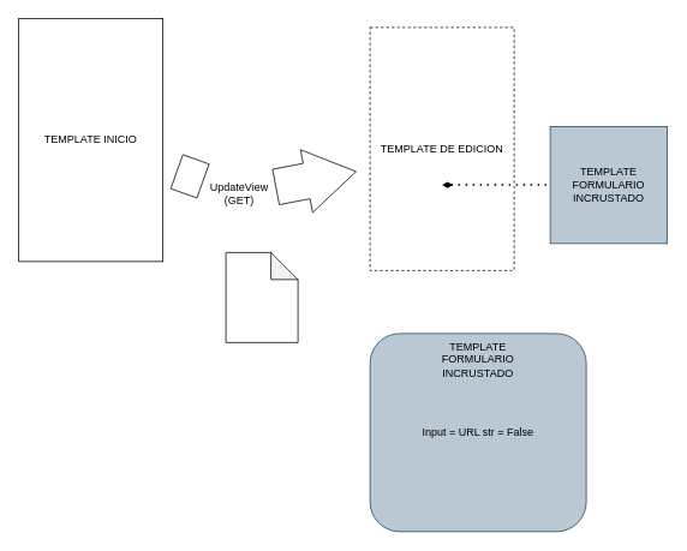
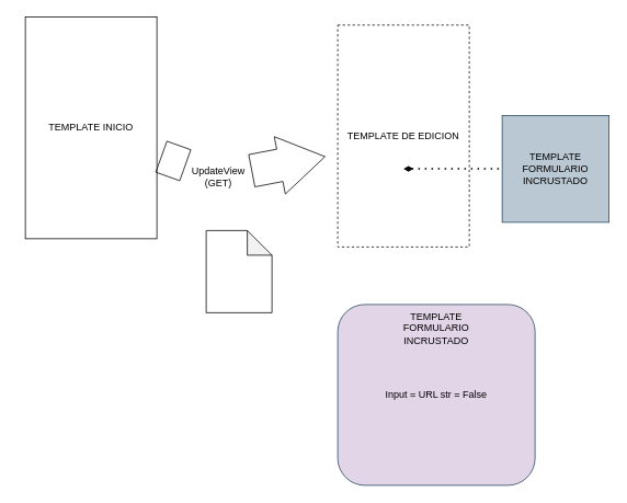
- <mxCell id="2" value="TEMPLATE INICIO" style="rounded=0;whiteSpace=wrap;html=1;" vertex="1" parent="1"><mxGeometry x="20" y="20" width="160" height="270" as="geometry" /></mxCell>
+ <mxCell id="2" value="TEMPLATE INICIO" style="rounded=0;whiteSpace=wrap;html=1;" vertex="1" parent="1"><mxGeometry x="30" y="20" width="160" height="270" as="geometry" /></mxCell>
- <mxCell id="11" value="&lt;font color=&quot;#000000&quot;&gt;Input = URL str = False&lt;/font&gt;" style="rounded=1;whiteSpace=wrap;html=1;fillColor=#bac8d3;strokeColor=#23445d;" vertex="1" parent="10"><mxGeometry width="240" height="220" as="geometry" /></mxCell>
+ <mxCell id="11" value="&lt;font color=&quot;#000000&quot;&gt;Input = URL str = False&lt;/font&gt;" style="rounded=1;whiteSpace=wrap;html=1;fillColor=#e1d5e7;strokeColor=#23445d;" vertex="1" parent="10"><mxGeometry width="240" height="220" as="geometry" /></mxCell>
